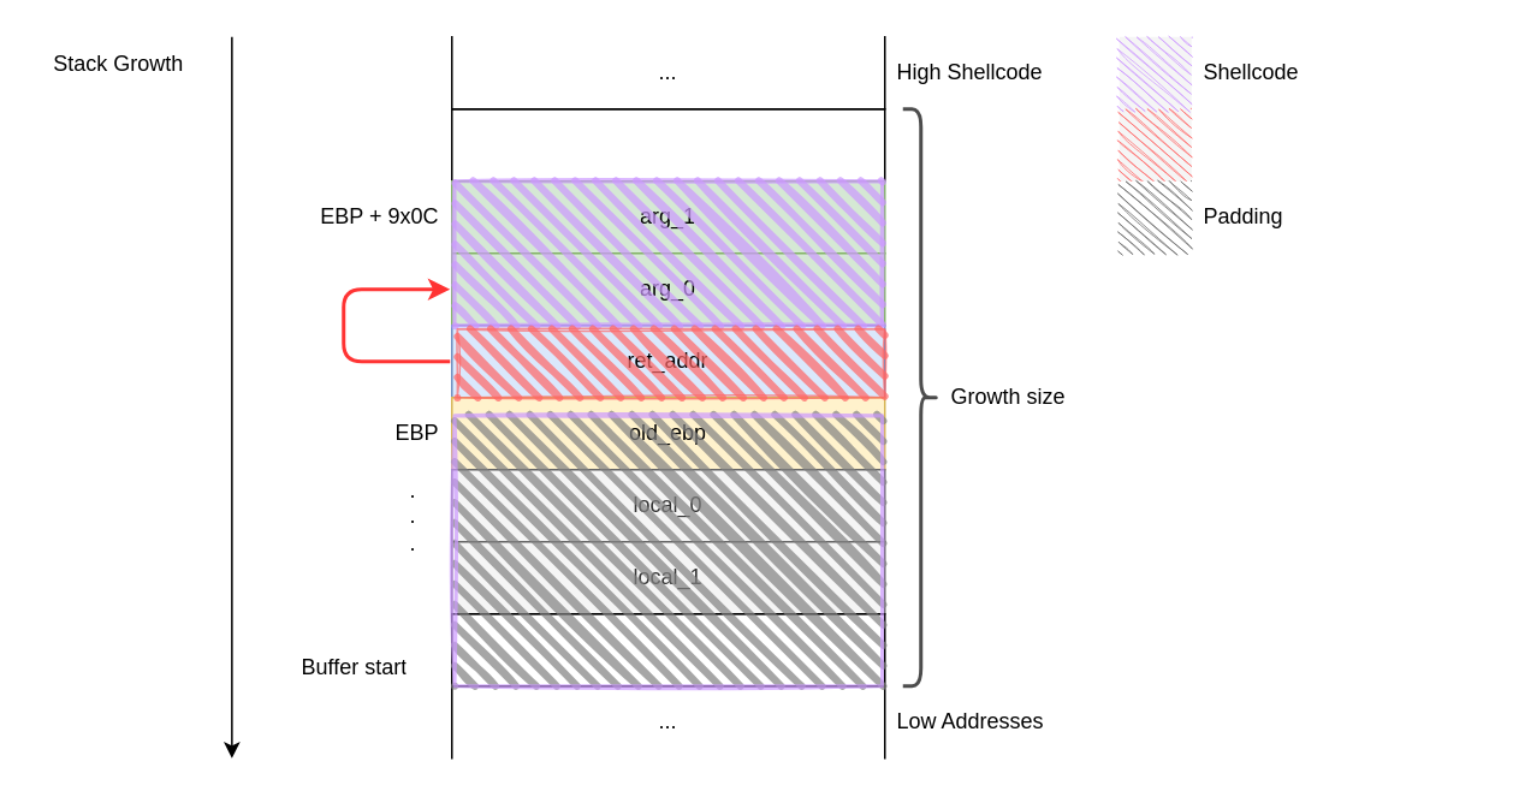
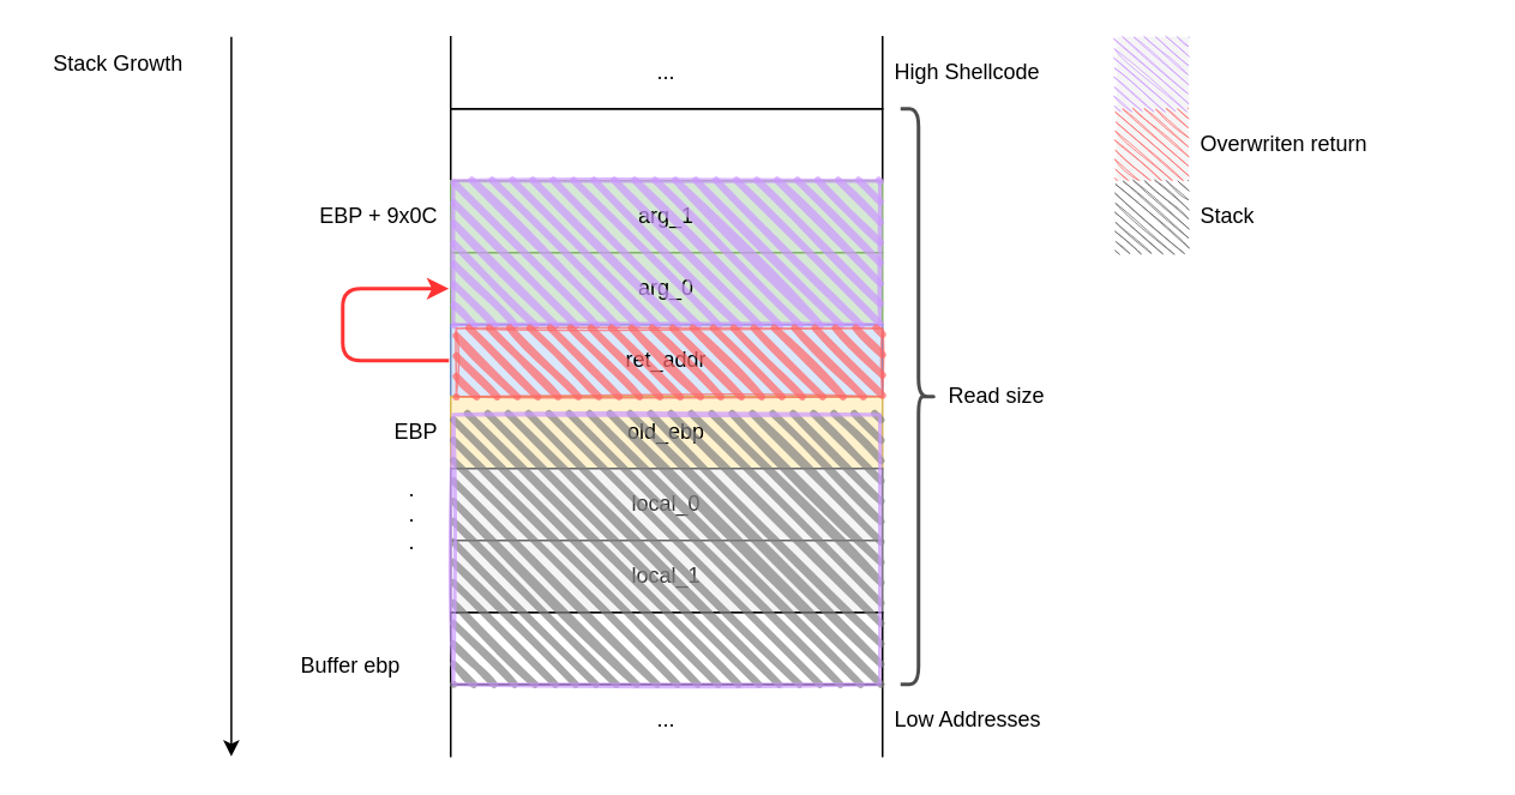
- <mxCell id="54" value="&lt;div&gt;Shellcode&lt;br&gt;&lt;/div&gt;" style="shape=partialRectangle;html=1;whiteSpace=wrap;connectable=0;fillColor=none;top=0;left=0;bottom=0;right=0;overflow=hidden;strokeColor=none;align=left;spacingLeft=5;" vertex="1" parent="1"><mxGeometry x="660" y="20" width="160" height="40" as="geometry" /></mxCell>
+ <mxCell id="61" value="&lt;div&gt;Overwriten return&lt;br&gt;&lt;/div&gt;" style="shape=partialRectangle;html=1;whiteSpace=wrap;connectable=0;fillColor=none;top=0;left=0;bottom=0;right=0;overflow=hidden;strokeColor=none;align=left;spacingLeft=5;" vertex="1" parent="1"><mxGeometry x="660" y="60" width="160" height="40" as="geometry" /></mxCell>
- <mxCell id="66" value="&lt;div&gt;Padding&lt;/div&gt;" style="shape=partialRectangle;html=1;whiteSpace=wrap;connectable=0;fillColor=none;top=0;left=0;bottom=0;right=0;overflow=hidden;strokeColor=none;align=left;spacingLeft=5;" vertex="1" parent="64"><mxGeometry x="40" width="160" height="40" as="geometry" /></mxCell>
+ <mxCell id="66" value="&lt;div&gt;Stack&lt;/div&gt;" style="shape=partialRectangle;html=1;whiteSpace=wrap;connectable=0;fillColor=none;top=0;left=0;bottom=0;right=0;overflow=hidden;strokeColor=none;align=left;spacingLeft=5;" vertex="1" parent="64"><mxGeometry x="40" width="160" height="40" as="geometry" /></mxCell>
- <mxCell id="62" value="&lt;div&gt;Growth size&lt;br&gt;&lt;/div&gt;" style="shape=partialRectangle;html=1;whiteSpace=wrap;connectable=0;fillColor=none;top=0;left=0;bottom=0;right=0;overflow=hidden;strokeColor=none;align=left;spacingLeft=5;" vertex="1" parent="1"><mxGeometry x="520" y="200" width="160" height="40" as="geometry" /></mxCell>
+ <mxCell id="62" value="&lt;div&gt;Read size&lt;br&gt;&lt;/div&gt;" style="shape=partialRectangle;html=1;whiteSpace=wrap;connectable=0;fillColor=none;top=0;left=0;bottom=0;right=0;overflow=hidden;strokeColor=none;align=left;spacingLeft=5;" vertex="1" parent="1"><mxGeometry x="520" y="200" width="160" height="40" as="geometry" /></mxCell>
- <mxCell id="56" value="&lt;div&gt;Buffer start&lt;br&gt;&lt;/div&gt;" style="shape=partialRectangle;html=1;whiteSpace=wrap;connectable=0;fillColor=none;top=0;left=0;bottom=0;right=0;overflow=hidden;strokeColor=none;align=left;spacingLeft=5;" vertex="1" parent="1"><mxGeometry x="160" y="350" width="160" height="40" as="geometry" /></mxCell>
+ <mxCell id="56" value="&lt;div&gt;Buffer ebp&lt;br&gt;&lt;/div&gt;" style="shape=partialRectangle;html=1;whiteSpace=wrap;connectable=0;fillColor=none;top=0;left=0;bottom=0;right=0;overflow=hidden;strokeColor=none;align=left;spacingLeft=5;" vertex="1" parent="1"><mxGeometry x="160" y="350" width="160" height="40" as="geometry" /></mxCell>
